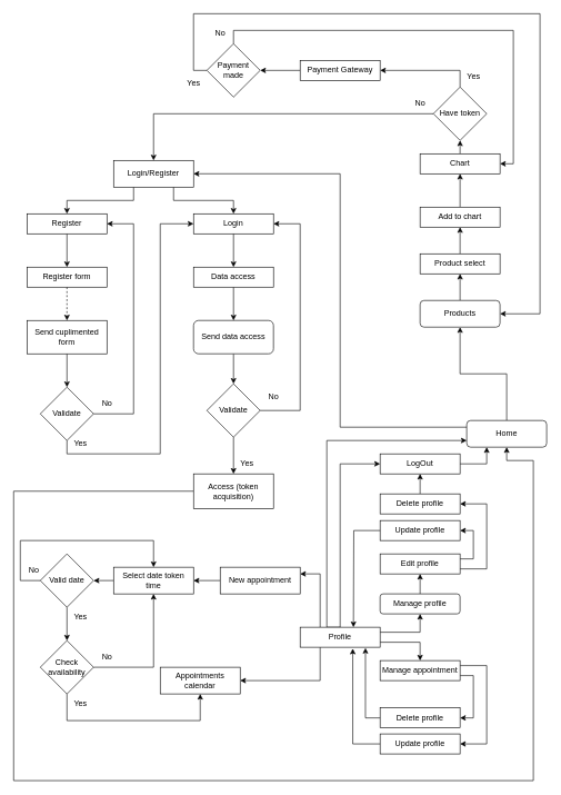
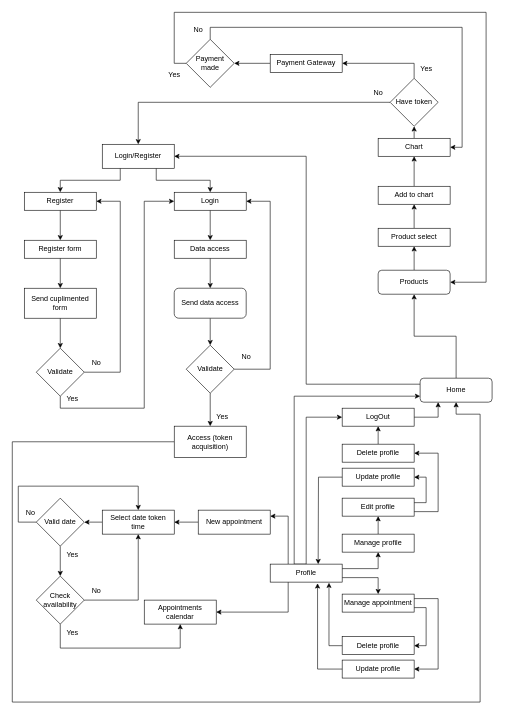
- <mxCell id="14" style="edgeStyle=orthogonalEdgeStyle;rounded=0;orthogonalLoop=1;jettySize=auto;html=1;exitX=0.5;exitY=1;exitDx=0;exitDy=0;entryX=0.5;entryY=0;entryDx=0;entryDy=0;dashed=1;" parent="1" source="15" target="17" edge="1"><mxGeometry relative="1" as="geometry" /></mxCell>
+ <mxCell id="14" style="edgeStyle=orthogonalEdgeStyle;rounded=0;orthogonalLoop=1;jettySize=auto;html=1;exitX=0.5;exitY=1;exitDx=0;exitDy=0;entryX=0.5;entryY=0;entryDx=0;entryDy=0;" parent="1" source="15" target="17" edge="1"><mxGeometry relative="1" as="geometry" /></mxCell>
- <mxCell id="72" value="Manage profile" style="whiteSpace=wrap;html=1;rounded=1;" parent="1" vertex="1"><mxGeometry x="570" y="890" width="120" height="30" as="geometry" /></mxCell>
+ <mxCell id="72" value="Manage profile" style="rounded=0;whiteSpace=wrap;html=1;" parent="1" vertex="1"><mxGeometry x="570" y="890" width="120" height="30" as="geometry" /></mxCell>
